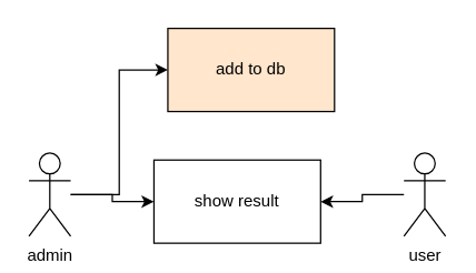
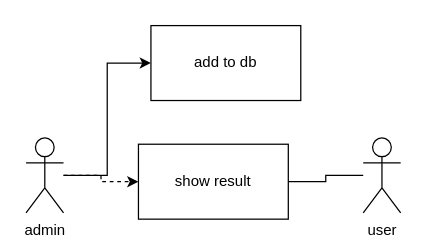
- <mxCell id="7" value="add to db" style="rounded=0;whiteSpace=wrap;html=1;fillColor=#ffe6cc;" vertex="1" parent="1"><mxGeometry x="120" y="20" width="120" height="60" as="geometry" /></mxCell>
+ <mxCell id="7" value="add to db" style="rounded=0;whiteSpace=wrap;html=1;" vertex="1" parent="1"><mxGeometry x="120" y="20" width="120" height="60" as="geometry" /></mxCell>
- <mxCell id="3" style="edgeStyle=orthogonalEdgeStyle;rounded=0;orthogonalLoop=1;jettySize=auto;html=1;entryX=0;entryY=0.5;entryDx=0;entryDy=0;" edge="1" parent="1" source="4" target="8"><mxGeometry relative="1" as="geometry" /></mxCell>
+ <mxCell id="3" style="edgeStyle=orthogonalEdgeStyle;rounded=0;orthogonalLoop=1;jettySize=auto;html=1;entryX=0;entryY=0.5;entryDx=0;entryDy=0;dashed=1;" edge="1" parent="1" source="4" target="8"><mxGeometry relative="1" as="geometry" /></mxCell>
- <mxCell id="5" style="edgeStyle=orthogonalEdgeStyle;rounded=0;orthogonalLoop=1;jettySize=auto;html=1;entryX=1;entryY=0.5;entryDx=0;entryDy=0;" edge="1" parent="1" source="6" target="8"><mxGeometry relative="1" as="geometry" /></mxCell>
+ <mxCell id="5" style="edgeStyle=orthogonalEdgeStyle;rounded=0;orthogonalLoop=1;jettySize=auto;html=1;entryX=1;entryY=0.5;entryDx=0;entryDy=0;endArrow=none;" edge="1" parent="1" source="6" target="8"><mxGeometry relative="1" as="geometry" /></mxCell>
